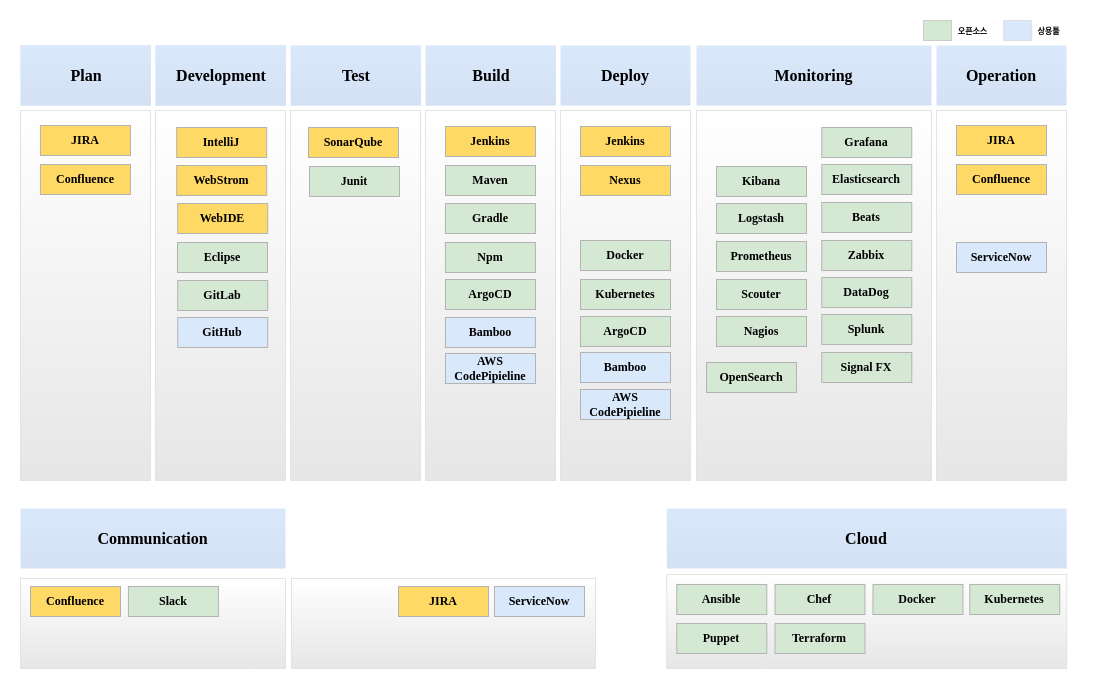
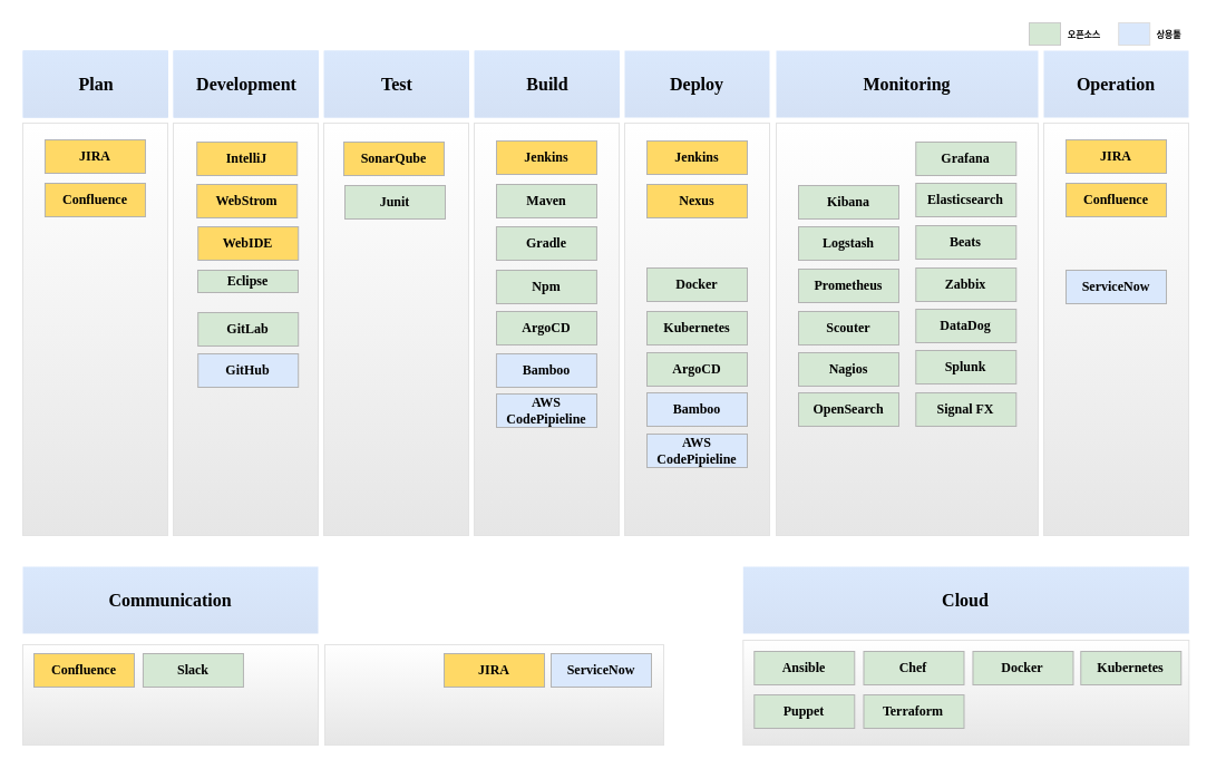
- <mxCell id="19" value="&lt;font&gt;&lt;b&gt;Eclipse&lt;/b&gt;&lt;/font&gt;" style="rounded=0;whiteSpace=wrap;html=1;fillColor=#d5e8d4;strokeColor=#B3B3B3;fontFamily=Verdana;" vertex="1" parent="1"><mxGeometry x="177" y="242" width="90" height="30" as="geometry" /></mxCell>
+ <mxCell id="19" value="&lt;font&gt;&lt;b&gt;Eclipse&lt;/b&gt;&lt;/font&gt;" style="rounded=0;whiteSpace=wrap;html=1;fillColor=#d5e8d4;strokeColor=#B3B3B3;fontFamily=Verdana;" vertex="1" parent="1"><mxGeometry x="177" y="242" width="90" height="20" as="geometry" /></mxCell>
- <mxCell id="80" value="&lt;b&gt;OpenSearch&lt;/b&gt;" style="rounded=0;whiteSpace=wrap;html=1;fillColor=#d5e8d4;strokeColor=#B3B3B3;fontFamily=Verdana;" vertex="1" parent="1"><mxGeometry x="706" y="362" width="90" height="30" as="geometry" /></mxCell>
+ <mxCell id="80" value="&lt;b&gt;OpenSearch&lt;/b&gt;" style="rounded=0;whiteSpace=wrap;html=1;fillColor=#d5e8d4;strokeColor=#B3B3B3;fontFamily=Verdana;" vertex="1" parent="1"><mxGeometry x="716" y="352" width="90" height="30" as="geometry" /></mxCell>
